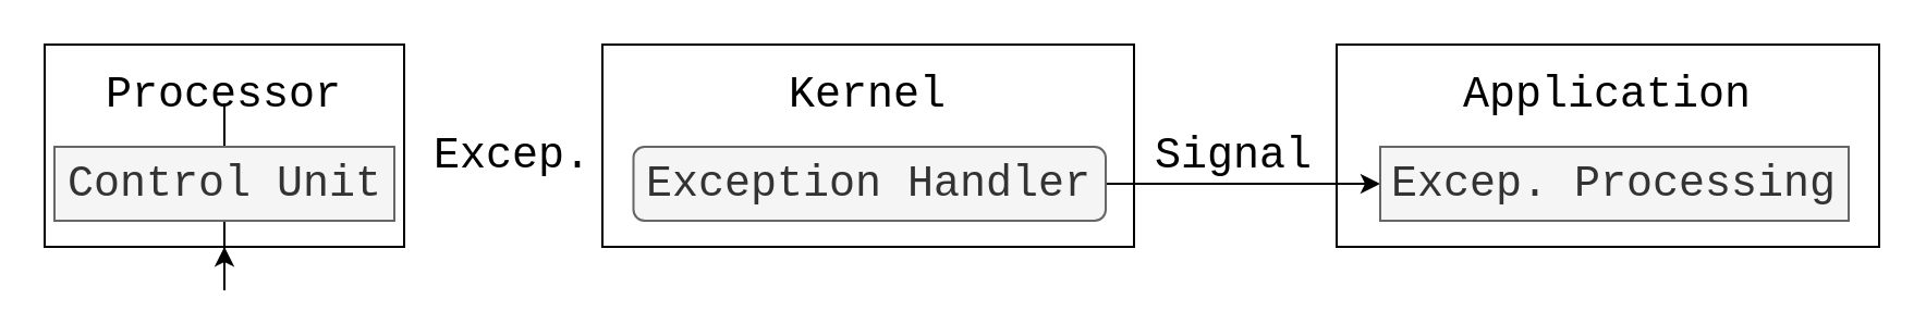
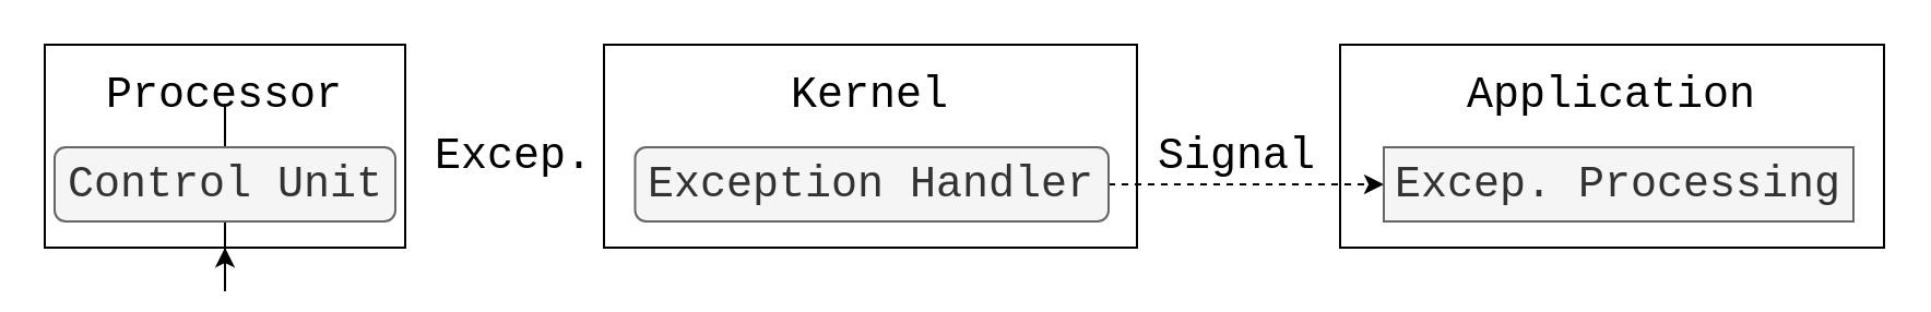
- <mxCell id="6" value="Control Unit" style="rounded=0;whiteSpace=wrap;html=1;fontFamily=Courier New;fontSize=20;fillColor=#f5f5f5;fontColor=#333333;strokeColor=#666666;" vertex="1" parent="1"><mxGeometry x="24.5" y="67" width="156" height="34" as="geometry" /></mxCell>
+ <mxCell id="6" value="Control Unit" style="whiteSpace=wrap;html=1;fontFamily=Courier New;fontSize=20;fillColor=#f5f5f5;fontColor=#333333;strokeColor=#666666;rounded=1;" vertex="1" parent="1"><mxGeometry x="24.5" y="67" width="156" height="34" as="geometry" /></mxCell>
- <mxCell id="7" style="edgeStyle=orthogonalEdgeStyle;rounded=0;orthogonalLoop=1;jettySize=auto;html=1;entryX=0;entryY=0.5;entryDx=0;entryDy=0;fontFamily=Courier New;fontSize=20;" edge="1" parent="1" source="8" target="10"><mxGeometry relative="1" as="geometry" /></mxCell>
+ <mxCell id="7" style="edgeStyle=orthogonalEdgeStyle;rounded=0;orthogonalLoop=1;jettySize=auto;html=1;entryX=0;entryY=0.5;entryDx=0;entryDy=0;fontFamily=Courier New;fontSize=20;dashed=1;" edge="1" parent="1" source="8" target="10"><mxGeometry relative="1" as="geometry" /></mxCell>
